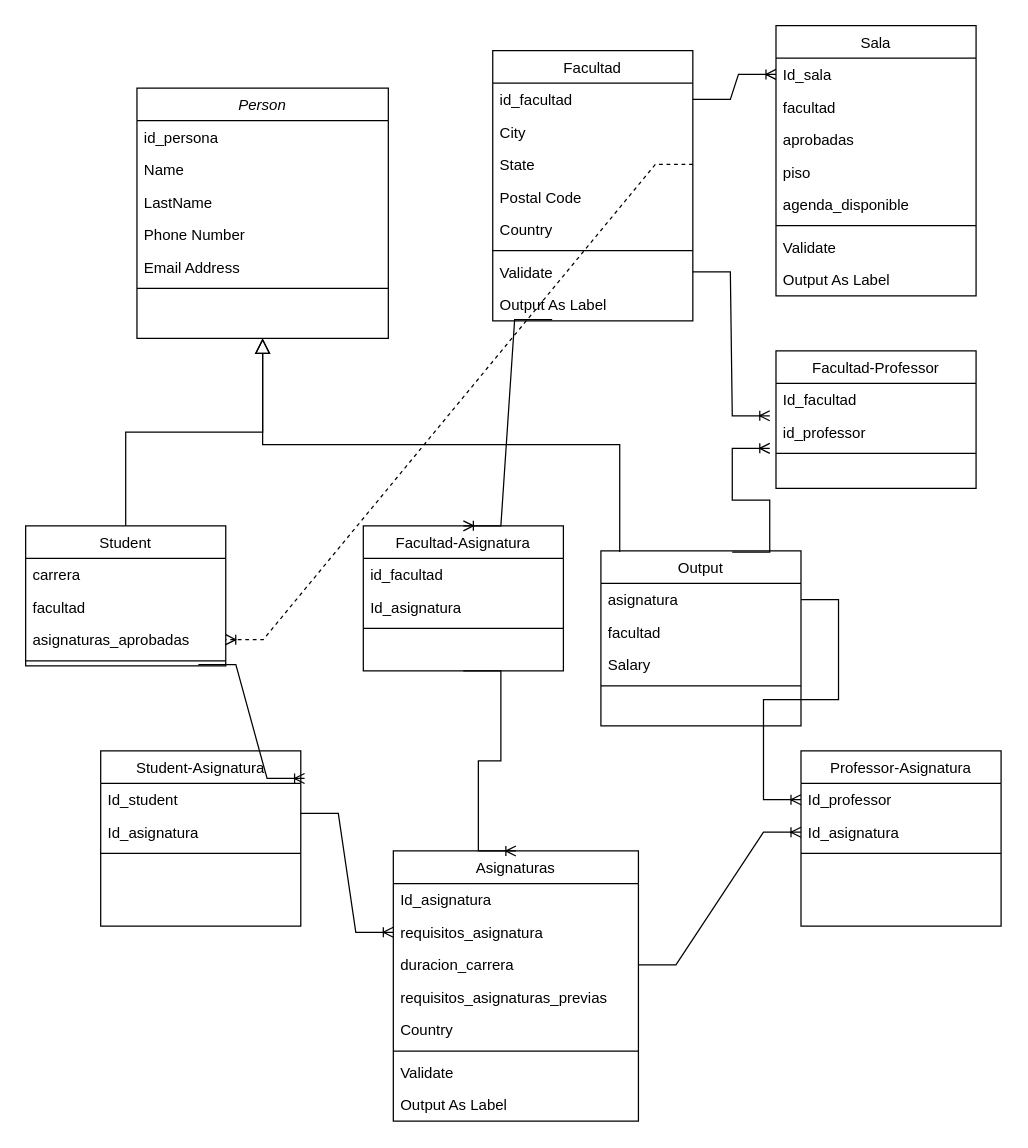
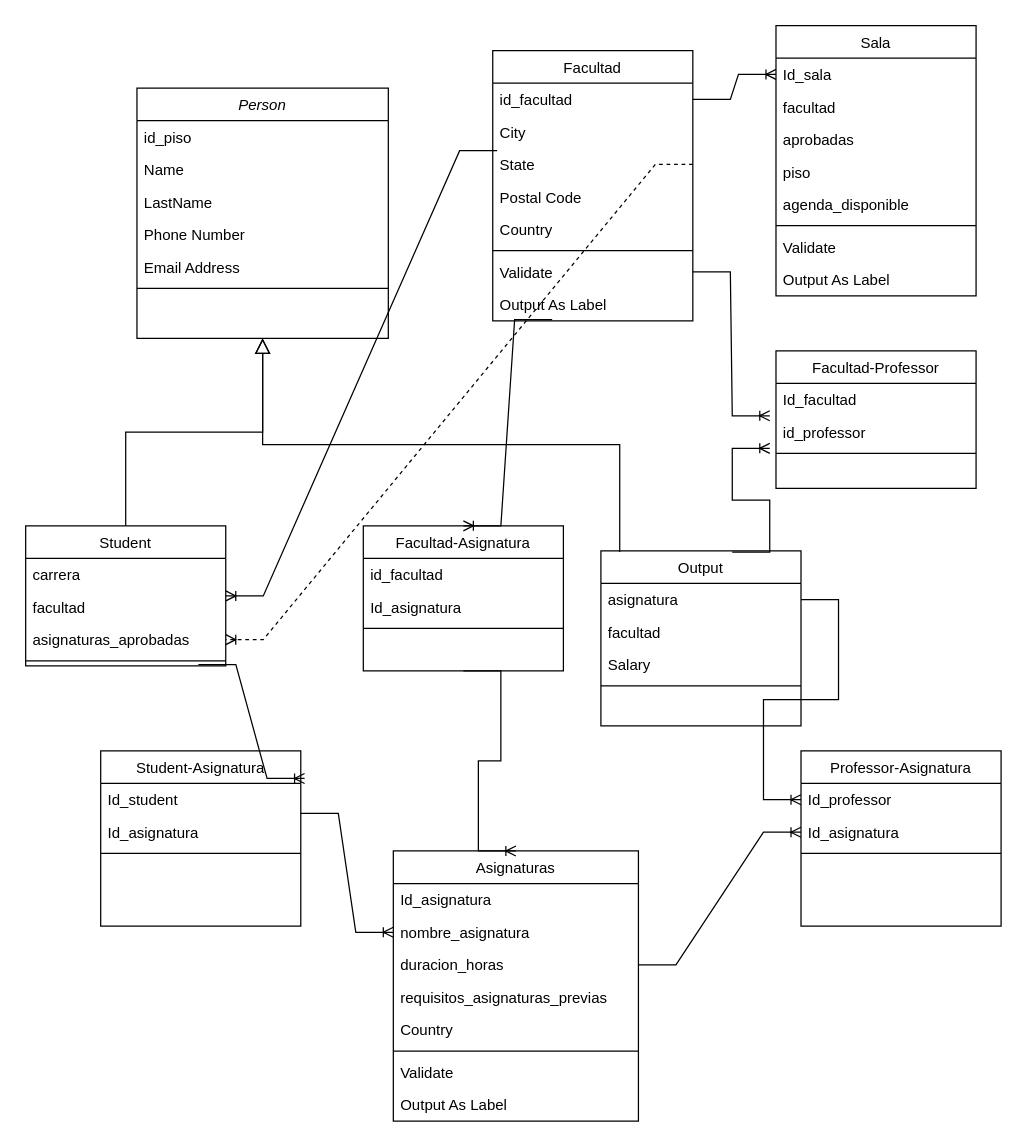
- <mxCell id="3" value="id_persona" style="text;align=left;verticalAlign=top;spacingLeft=4;spacingRight=4;overflow=hidden;rotatable=0;points=[[0,0.5],[1,0.5]];portConstraint=eastwest;" parent="2" vertex="1"><mxGeometry y="26" width="201" height="26" as="geometry" /></mxCell>
+ <mxCell id="3" value="id_piso" style="text;align=left;verticalAlign=top;spacingLeft=4;spacingRight=4;overflow=hidden;rotatable=0;points=[[0,0.5],[1,0.5]];portConstraint=eastwest;" parent="2" vertex="1"><mxGeometry y="26" width="201" height="26" as="geometry" /></mxCell>
+ <mxCell id="60" value="" style="edgeStyle=entityRelationEdgeStyle;fontSize=12;html=1;endArrow=ERoneToMany;rounded=0;exitX=0.022;exitY=0.077;exitDx=0;exitDy=0;exitPerimeter=0;" edge="1" parent="1" source="33" target="9"><mxGeometry width="100" height="100" relative="1" as="geometry"><mxPoint x="400" y="370" as="sourcePoint" /><mxPoint x="500" y="270" as="targetPoint" /></mxGeometry></mxCell>
- <mxCell id="41" value="requisitos_asignatura" style="text;align=left;verticalAlign=top;spacingLeft=4;spacingRight=4;overflow=hidden;rotatable=0;points=[[0,0.5],[1,0.5]];portConstraint=eastwest;rounded=0;shadow=0;html=0;" parent="39" vertex="1"><mxGeometry y="52" width="196" height="26" as="geometry" /></mxCell>
+ <mxCell id="41" value="nombre_asignatura" style="text;align=left;verticalAlign=top;spacingLeft=4;spacingRight=4;overflow=hidden;rotatable=0;points=[[0,0.5],[1,0.5]];portConstraint=eastwest;rounded=0;shadow=0;html=0;" parent="39" vertex="1"><mxGeometry y="52" width="196" height="26" as="geometry" /></mxCell>
- <mxCell id="42" value="duracion_carrera" style="text;align=left;verticalAlign=top;spacingLeft=4;spacingRight=4;overflow=hidden;rotatable=0;points=[[0,0.5],[1,0.5]];portConstraint=eastwest;rounded=0;shadow=0;html=0;" parent="39" vertex="1"><mxGeometry y="78" width="196" height="26" as="geometry" /></mxCell>
+ <mxCell id="42" value="duracion_horas" style="text;align=left;verticalAlign=top;spacingLeft=4;spacingRight=4;overflow=hidden;rotatable=0;points=[[0,0.5],[1,0.5]];portConstraint=eastwest;rounded=0;shadow=0;html=0;" parent="39" vertex="1"><mxGeometry y="78" width="196" height="26" as="geometry" /></mxCell>
